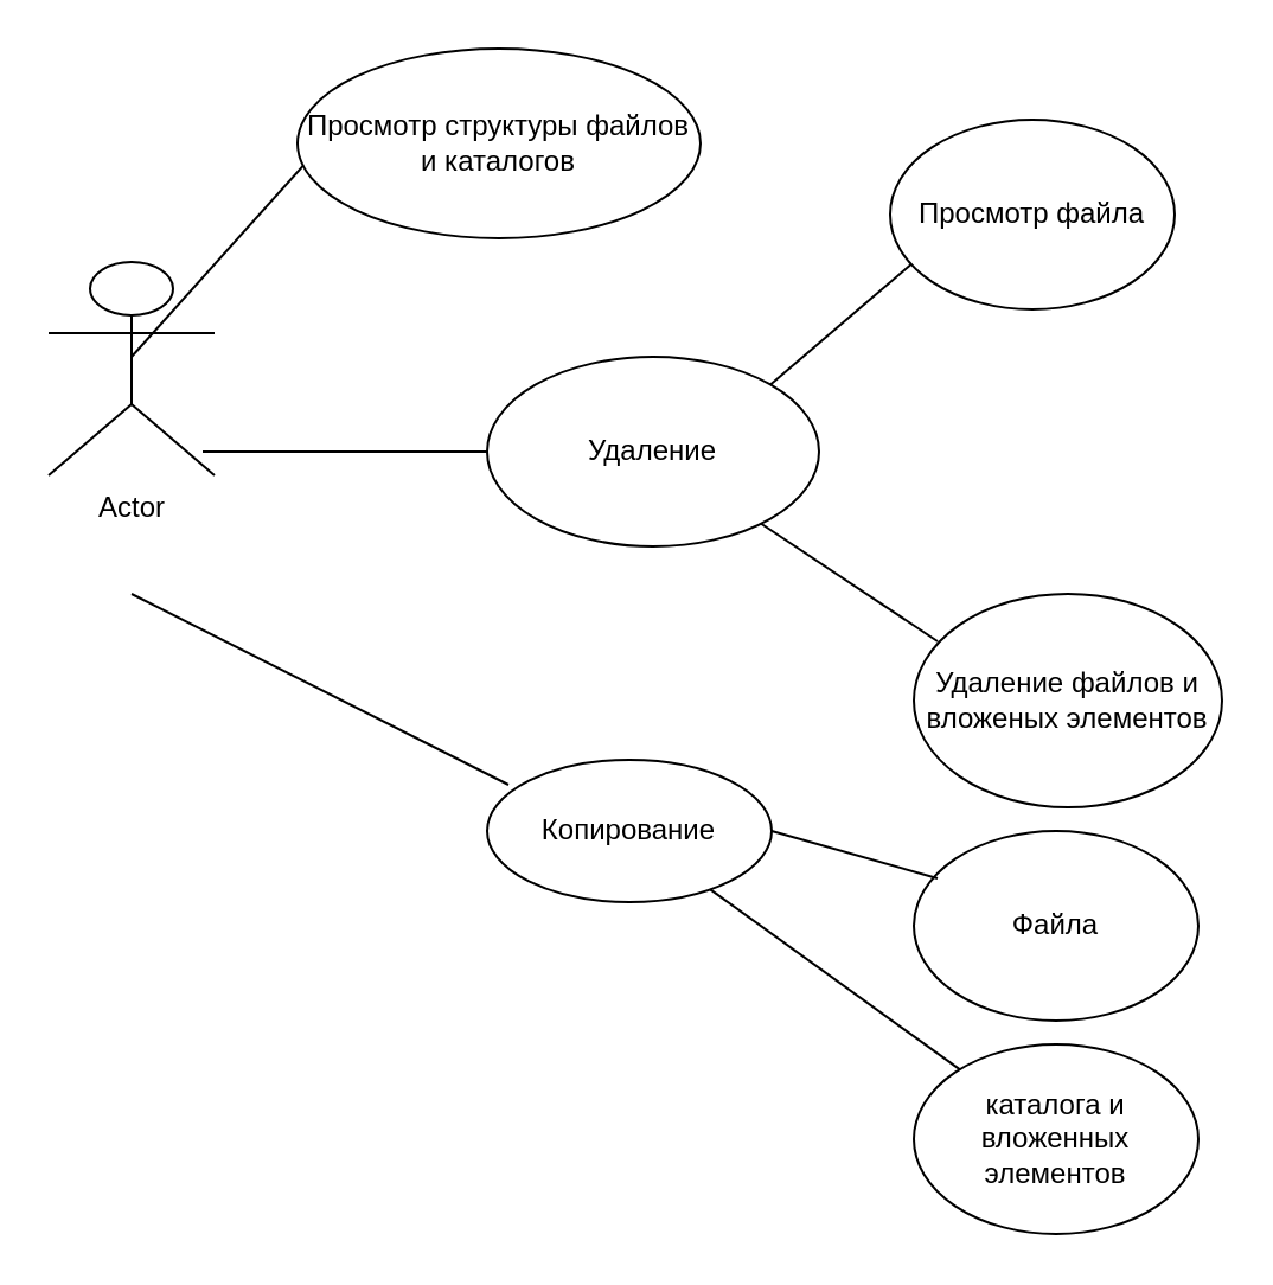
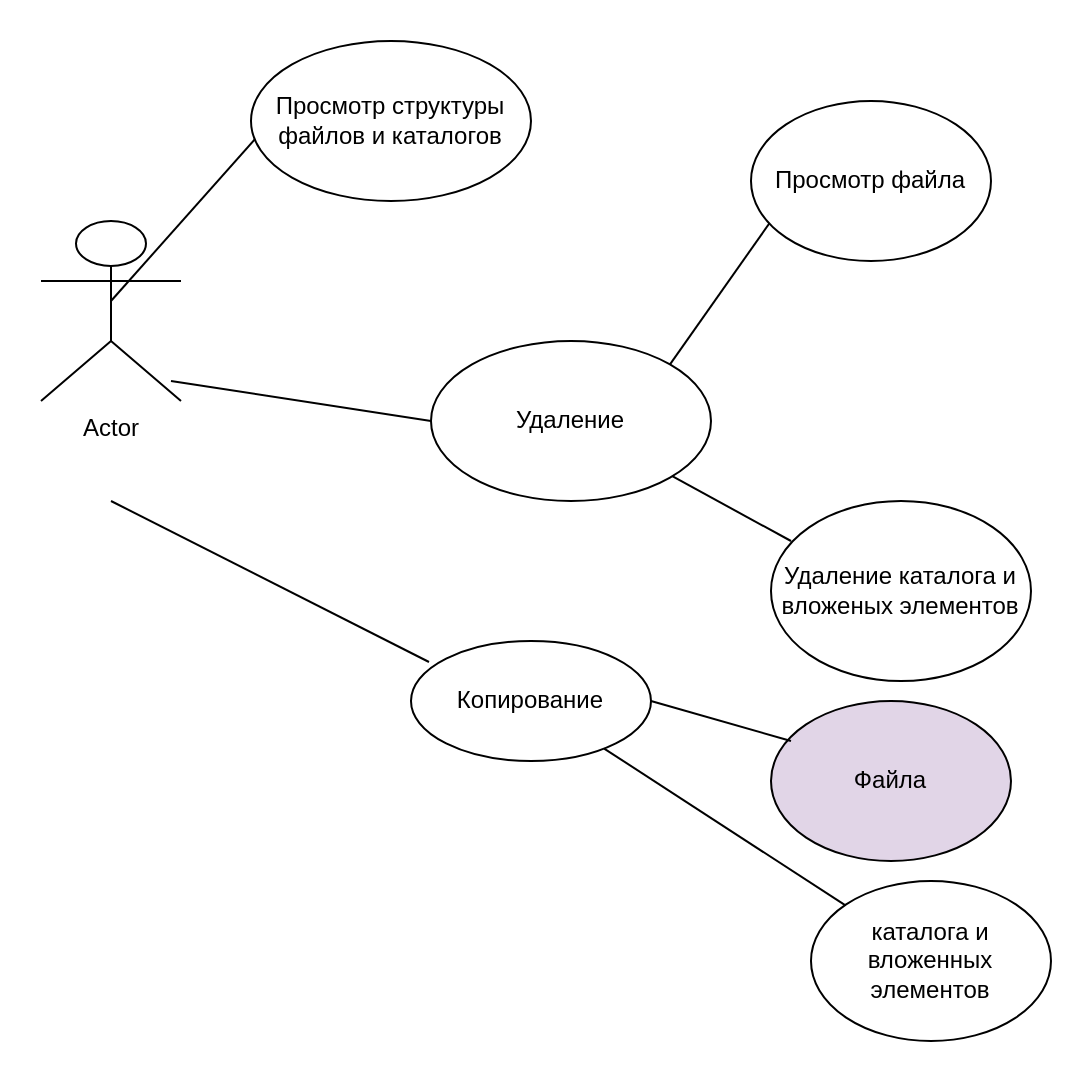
- <mxCell id="4" value="Просмотр структуры файлов и каталогов" style="ellipse;whiteSpace=wrap;html=1;" vertex="1" parent="1"><mxGeometry x="125" y="20" width="170" height="80" as="geometry" /></mxCell>
+ <mxCell id="4" value="Просмотр структуры файлов и каталогов" style="ellipse;whiteSpace=wrap;html=1;" vertex="1" parent="1"><mxGeometry x="125" y="20" width="140" height="80" as="geometry" /></mxCell>
- <mxCell id="6" value="Удаление" style="ellipse;whiteSpace=wrap;html=1;" vertex="1" parent="1"><mxGeometry x="205" y="150" width="140" height="80" as="geometry" /></mxCell>
+ <mxCell id="6" value="Удаление" style="ellipse;whiteSpace=wrap;html=1;" vertex="1" parent="1"><mxGeometry x="215" y="170" width="140" height="80" as="geometry" /></mxCell>
- <mxCell id="10" value="Удаление файлов и вложеных элементов&lt;br&gt;" style="ellipse;whiteSpace=wrap;html=1;" vertex="1" parent="1"><mxGeometry x="385" y="250" width="130" height="90" as="geometry" /></mxCell>
+ <mxCell id="10" value="Удаление каталога и вложеных элементов&lt;br&gt;" style="ellipse;whiteSpace=wrap;html=1;" vertex="1" parent="1"><mxGeometry x="385" y="250" width="130" height="90" as="geometry" /></mxCell>
- <mxCell id="14" value="Файла&lt;br&gt;" style="ellipse;whiteSpace=wrap;html=1;" vertex="1" parent="1"><mxGeometry x="385" y="350" width="120" height="80" as="geometry" /></mxCell>
+ <mxCell id="14" value="Файла&lt;br&gt;" style="ellipse;whiteSpace=wrap;html=1;fillColor=#e1d5e7;" vertex="1" parent="1"><mxGeometry x="385" y="350" width="120" height="80" as="geometry" /></mxCell>
- <mxCell id="16" value="каталога и вложенных элементов&lt;br&gt;" style="ellipse;whiteSpace=wrap;html=1;" vertex="1" parent="1"><mxGeometry x="385" y="440" width="120" height="80" as="geometry" /></mxCell>
+ <mxCell id="16" value="каталога и вложенных элементов&lt;br&gt;" style="ellipse;whiteSpace=wrap;html=1;" vertex="1" parent="1"><mxGeometry x="405" y="440" width="120" height="80" as="geometry" /></mxCell>
